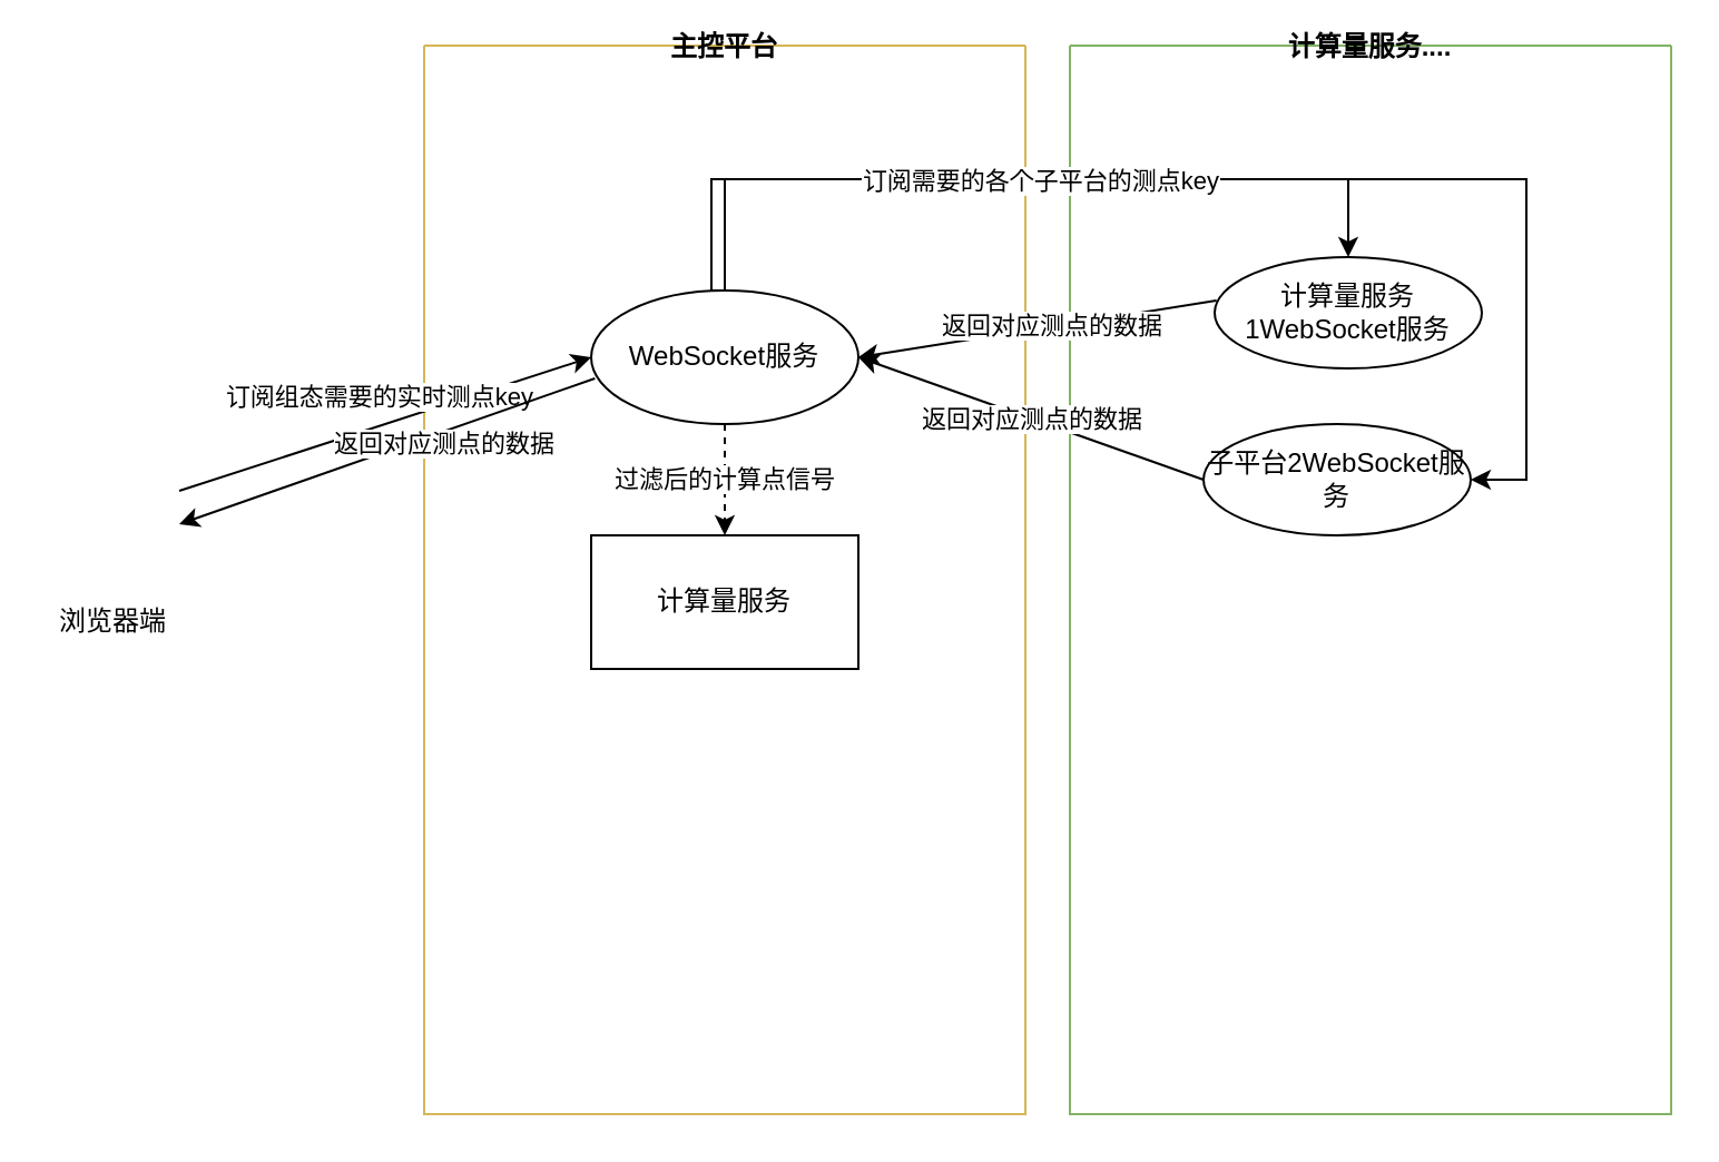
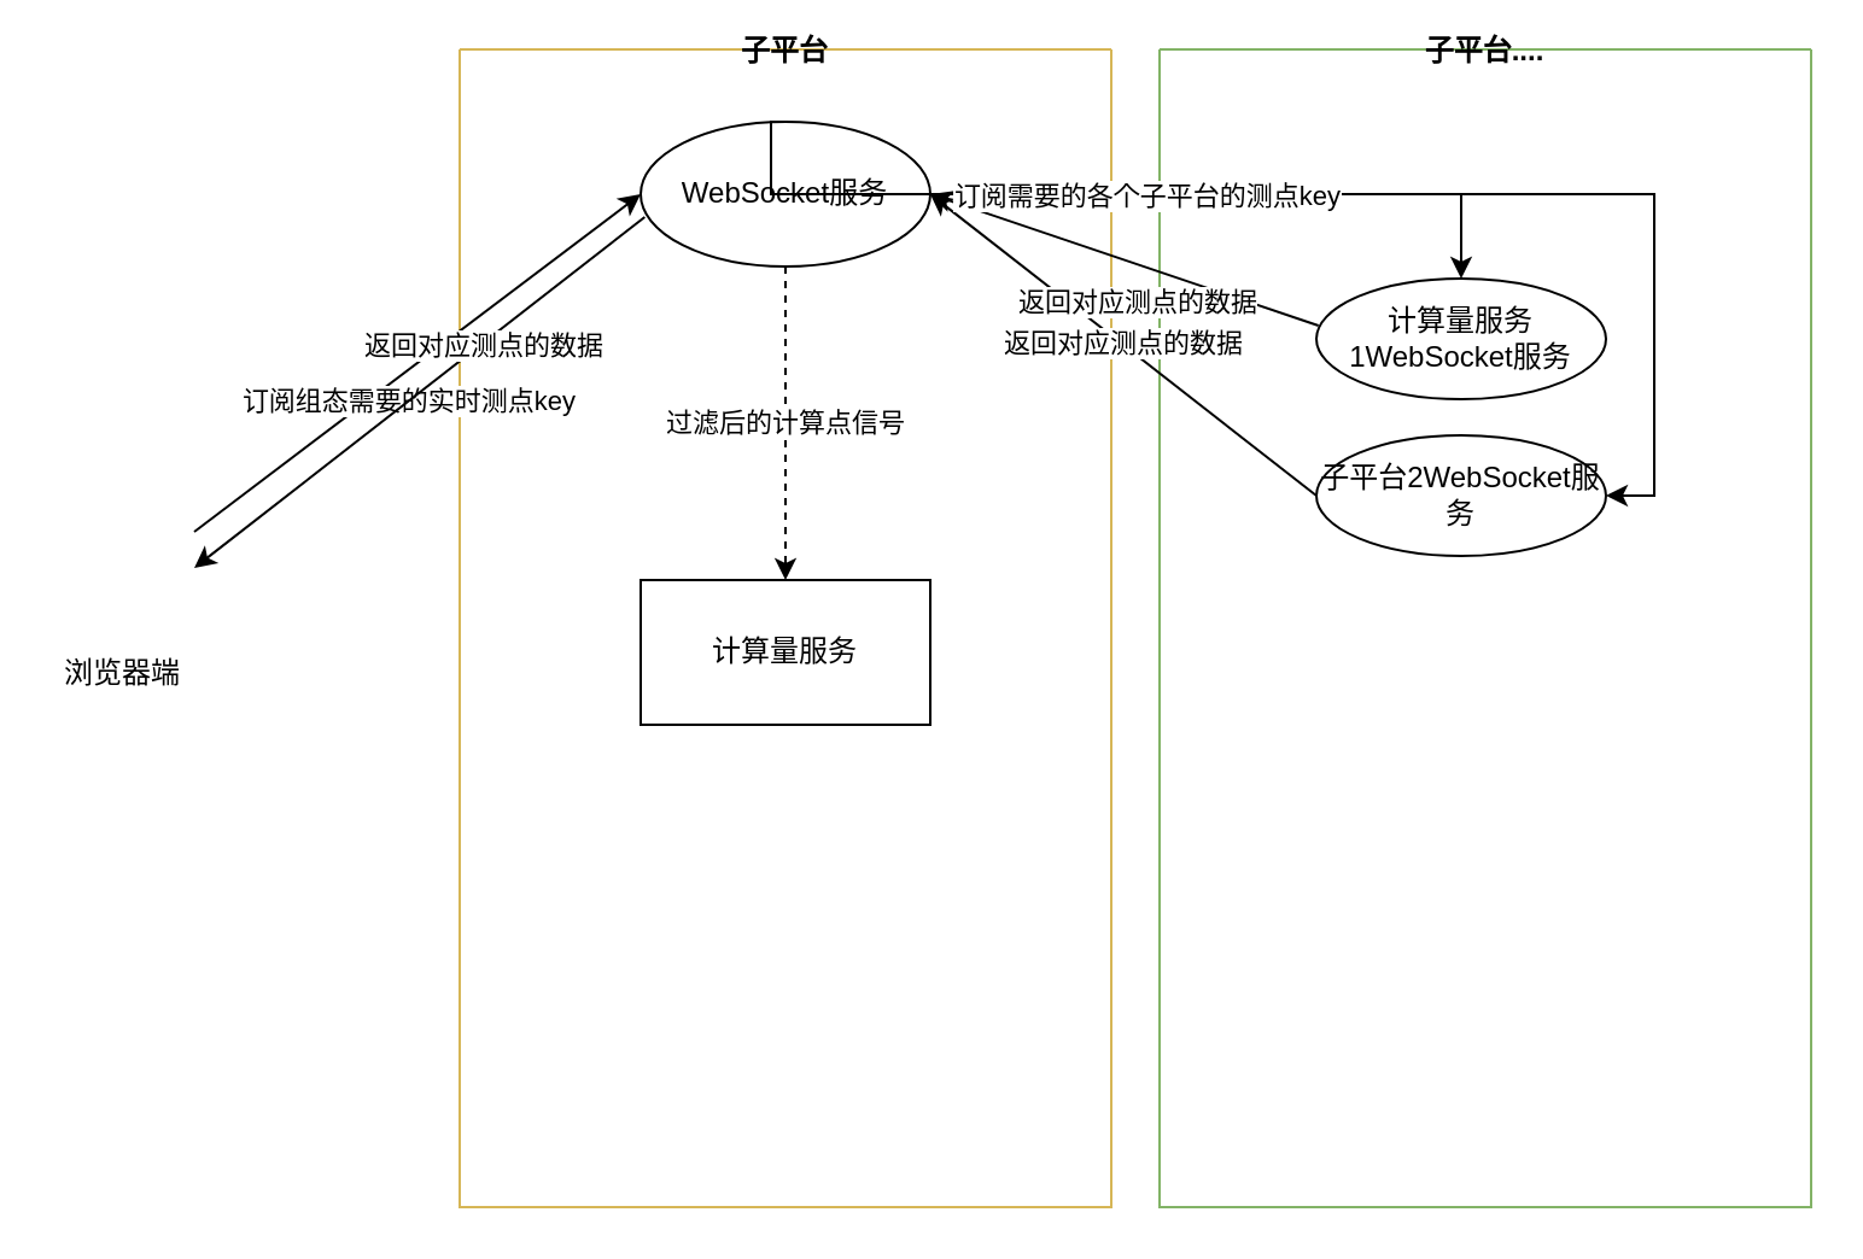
- <mxCell id="3" value="主控平台" style="swimlane;startSize=0;fillColor=#fff2cc;strokeColor=#d6b656;" vertex="1" parent="1"><mxGeometry x="190" y="20" width="270" height="480" as="geometry" /></mxCell>
+ <mxCell id="3" value="子平台" style="swimlane;startSize=0;fillColor=#fff2cc;strokeColor=#d6b656;" vertex="1" parent="1"><mxGeometry x="190" y="20" width="270" height="480" as="geometry" /></mxCell>
- <mxCell id="10" value="计算量服务...." style="swimlane;startSize=0;swimlaneLine=1;fillColor=#d5e8d4;strokeColor=#82b366;" vertex="1" parent="1"><mxGeometry x="480" y="20" width="270" height="480" as="geometry" /></mxCell>
+ <mxCell id="10" value="子平台...." style="swimlane;startSize=0;swimlaneLine=1;fillColor=#d5e8d4;strokeColor=#82b366;" vertex="1" parent="1"><mxGeometry x="480" y="20" width="270" height="480" as="geometry" /></mxCell>
- <mxCell id="6" value="WebSocket服务" style="ellipse;whiteSpace=wrap;html=1;" vertex="1" parent="3"><mxGeometry x="75" y="110" width="120" height="60" as="geometry" /></mxCell>
+ <mxCell id="6" value="WebSocket服务" style="ellipse;whiteSpace=wrap;html=1;" vertex="1" parent="3"><mxGeometry x="75" y="30" width="120" height="60" as="geometry" /></mxCell>
- <mxCell id="12" value="子平台2WebSocket服务" style="ellipse;whiteSpace=wrap;html=1;" vertex="1" parent="10"><mxGeometry x="60" y="170" width="120" height="50" as="geometry" /></mxCell>
+ <mxCell id="12" value="子平台2WebSocket服务" style="ellipse;whiteSpace=wrap;html=1;" vertex="1" parent="10"><mxGeometry x="65" y="160" width="120" height="50" as="geometry" /></mxCell>
